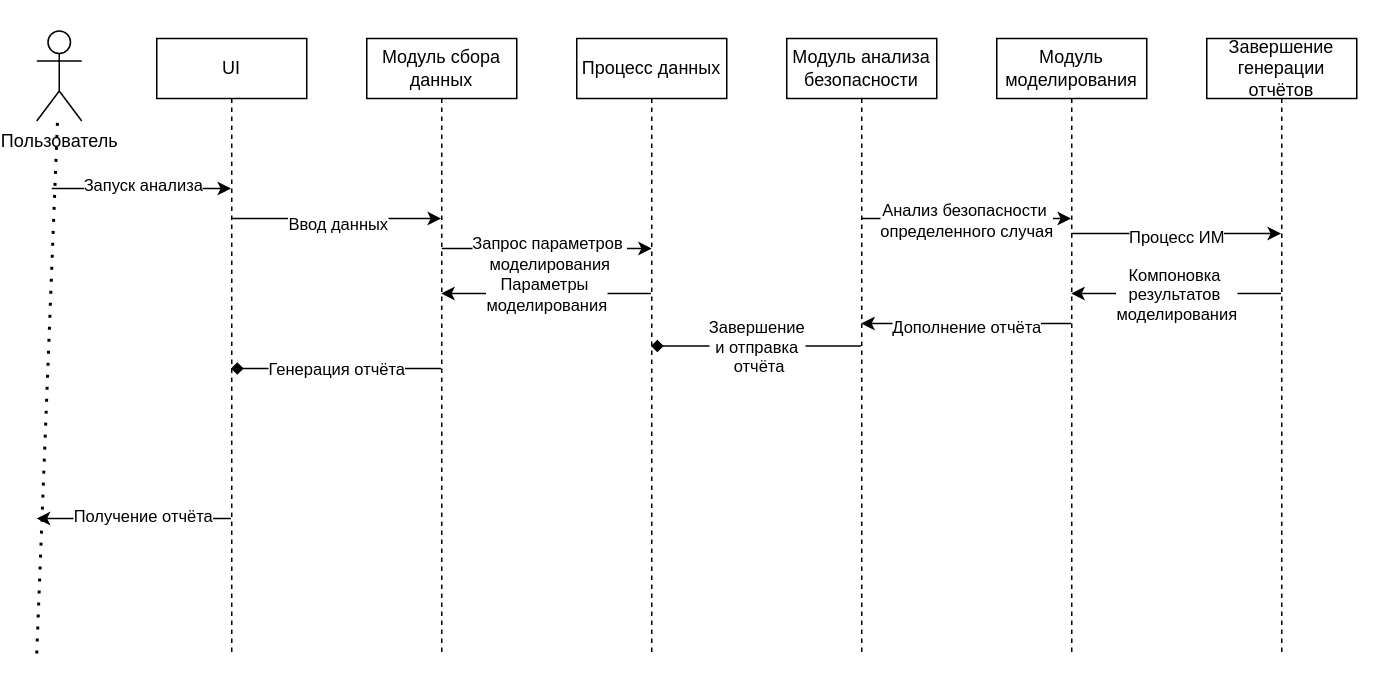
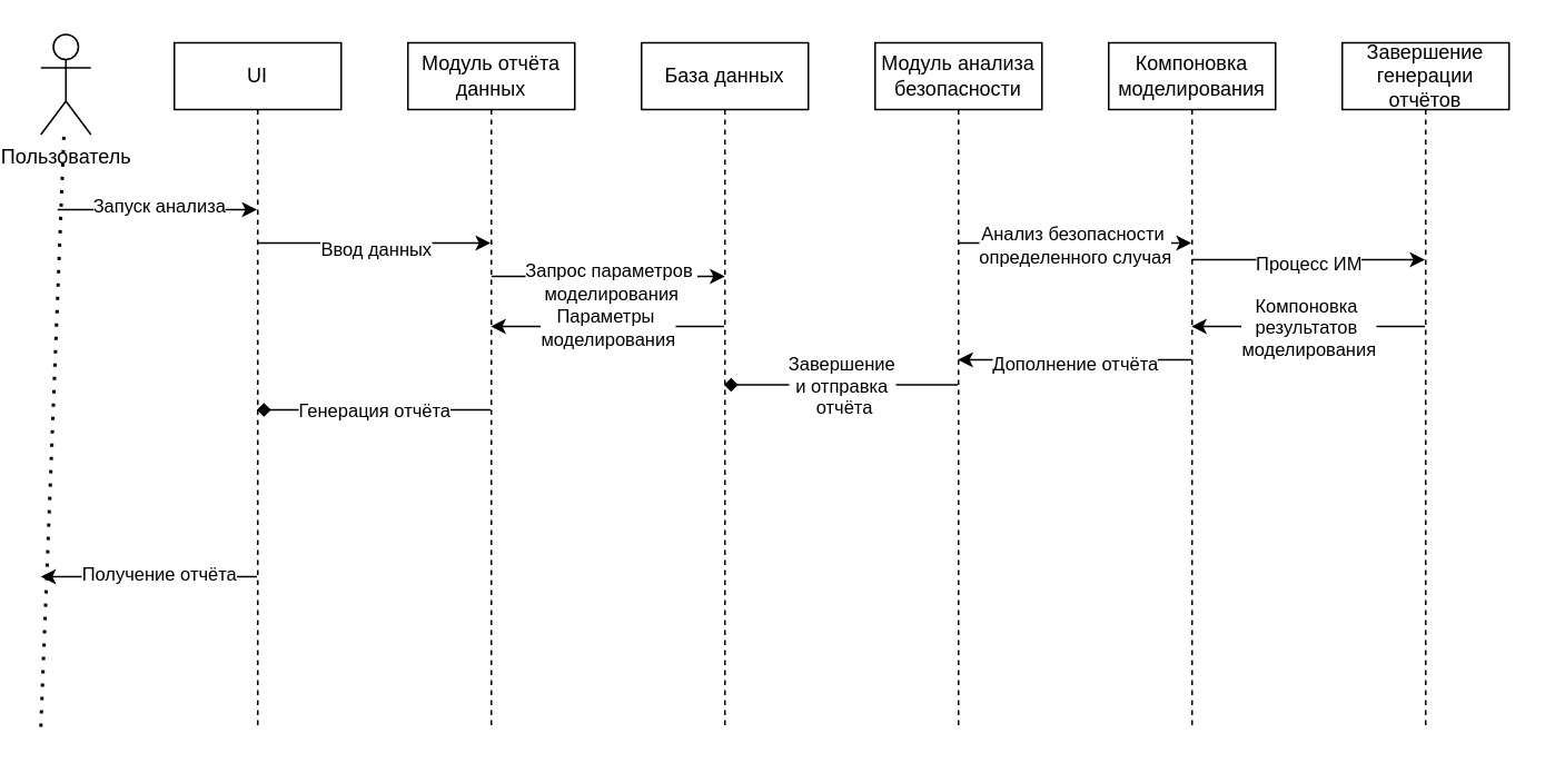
- <mxCell id="5" value="Модуль сбора данных" style="shape=umlLifeline;perimeter=lifelinePerimeter;whiteSpace=wrap;html=1;container=0;dropTarget=0;collapsible=0;recursiveResize=0;outlineConnect=0;portConstraint=eastwest;newEdgeStyle={&quot;edgeStyle&quot;:&quot;elbowEdgeStyle&quot;,&quot;elbow&quot;:&quot;vertical&quot;,&quot;curved&quot;:0,&quot;rounded&quot;:0};" vertex="1" parent="1"><mxGeometry x="240" y="25" width="100" height="410" as="geometry" /></mxCell>
+ <mxCell id="5" value="Модуль отчёта данных" style="shape=umlLifeline;perimeter=lifelinePerimeter;whiteSpace=wrap;html=1;container=0;dropTarget=0;collapsible=0;recursiveResize=0;outlineConnect=0;portConstraint=eastwest;newEdgeStyle={&quot;edgeStyle&quot;:&quot;elbowEdgeStyle&quot;,&quot;elbow&quot;:&quot;vertical&quot;,&quot;curved&quot;:0,&quot;rounded&quot;:0};" vertex="1" parent="1"><mxGeometry x="240" y="25" width="100" height="410" as="geometry" /></mxCell>
- <mxCell id="6" value="Процесс данных" style="shape=umlLifeline;perimeter=lifelinePerimeter;whiteSpace=wrap;html=1;container=0;dropTarget=0;collapsible=0;recursiveResize=0;outlineConnect=0;portConstraint=eastwest;newEdgeStyle={&quot;edgeStyle&quot;:&quot;elbowEdgeStyle&quot;,&quot;elbow&quot;:&quot;vertical&quot;,&quot;curved&quot;:0,&quot;rounded&quot;:0};" vertex="1" parent="1"><mxGeometry x="380" y="25" width="100" height="410" as="geometry" /></mxCell>
+ <mxCell id="6" value="База данных" style="shape=umlLifeline;perimeter=lifelinePerimeter;whiteSpace=wrap;html=1;container=0;dropTarget=0;collapsible=0;recursiveResize=0;outlineConnect=0;portConstraint=eastwest;newEdgeStyle={&quot;edgeStyle&quot;:&quot;elbowEdgeStyle&quot;,&quot;elbow&quot;:&quot;vertical&quot;,&quot;curved&quot;:0,&quot;rounded&quot;:0};" vertex="1" parent="1"><mxGeometry x="380" y="25" width="100" height="410" as="geometry" /></mxCell>
- <mxCell id="8" value="Модуль моделирования" style="shape=umlLifeline;perimeter=lifelinePerimeter;whiteSpace=wrap;html=1;container=0;dropTarget=0;collapsible=0;recursiveResize=0;outlineConnect=0;portConstraint=eastwest;newEdgeStyle={&quot;edgeStyle&quot;:&quot;elbowEdgeStyle&quot;,&quot;elbow&quot;:&quot;vertical&quot;,&quot;curved&quot;:0,&quot;rounded&quot;:0};" vertex="1" parent="1"><mxGeometry x="660" y="25" width="100" height="410" as="geometry" /></mxCell>
+ <mxCell id="8" value="Компоновка моделирования" style="shape=umlLifeline;perimeter=lifelinePerimeter;whiteSpace=wrap;html=1;container=0;dropTarget=0;collapsible=0;recursiveResize=0;outlineConnect=0;portConstraint=eastwest;newEdgeStyle={&quot;edgeStyle&quot;:&quot;elbowEdgeStyle&quot;,&quot;elbow&quot;:&quot;vertical&quot;,&quot;curved&quot;:0,&quot;rounded&quot;:0};" vertex="1" parent="1"><mxGeometry x="660" y="25" width="100" height="410" as="geometry" /></mxCell>
